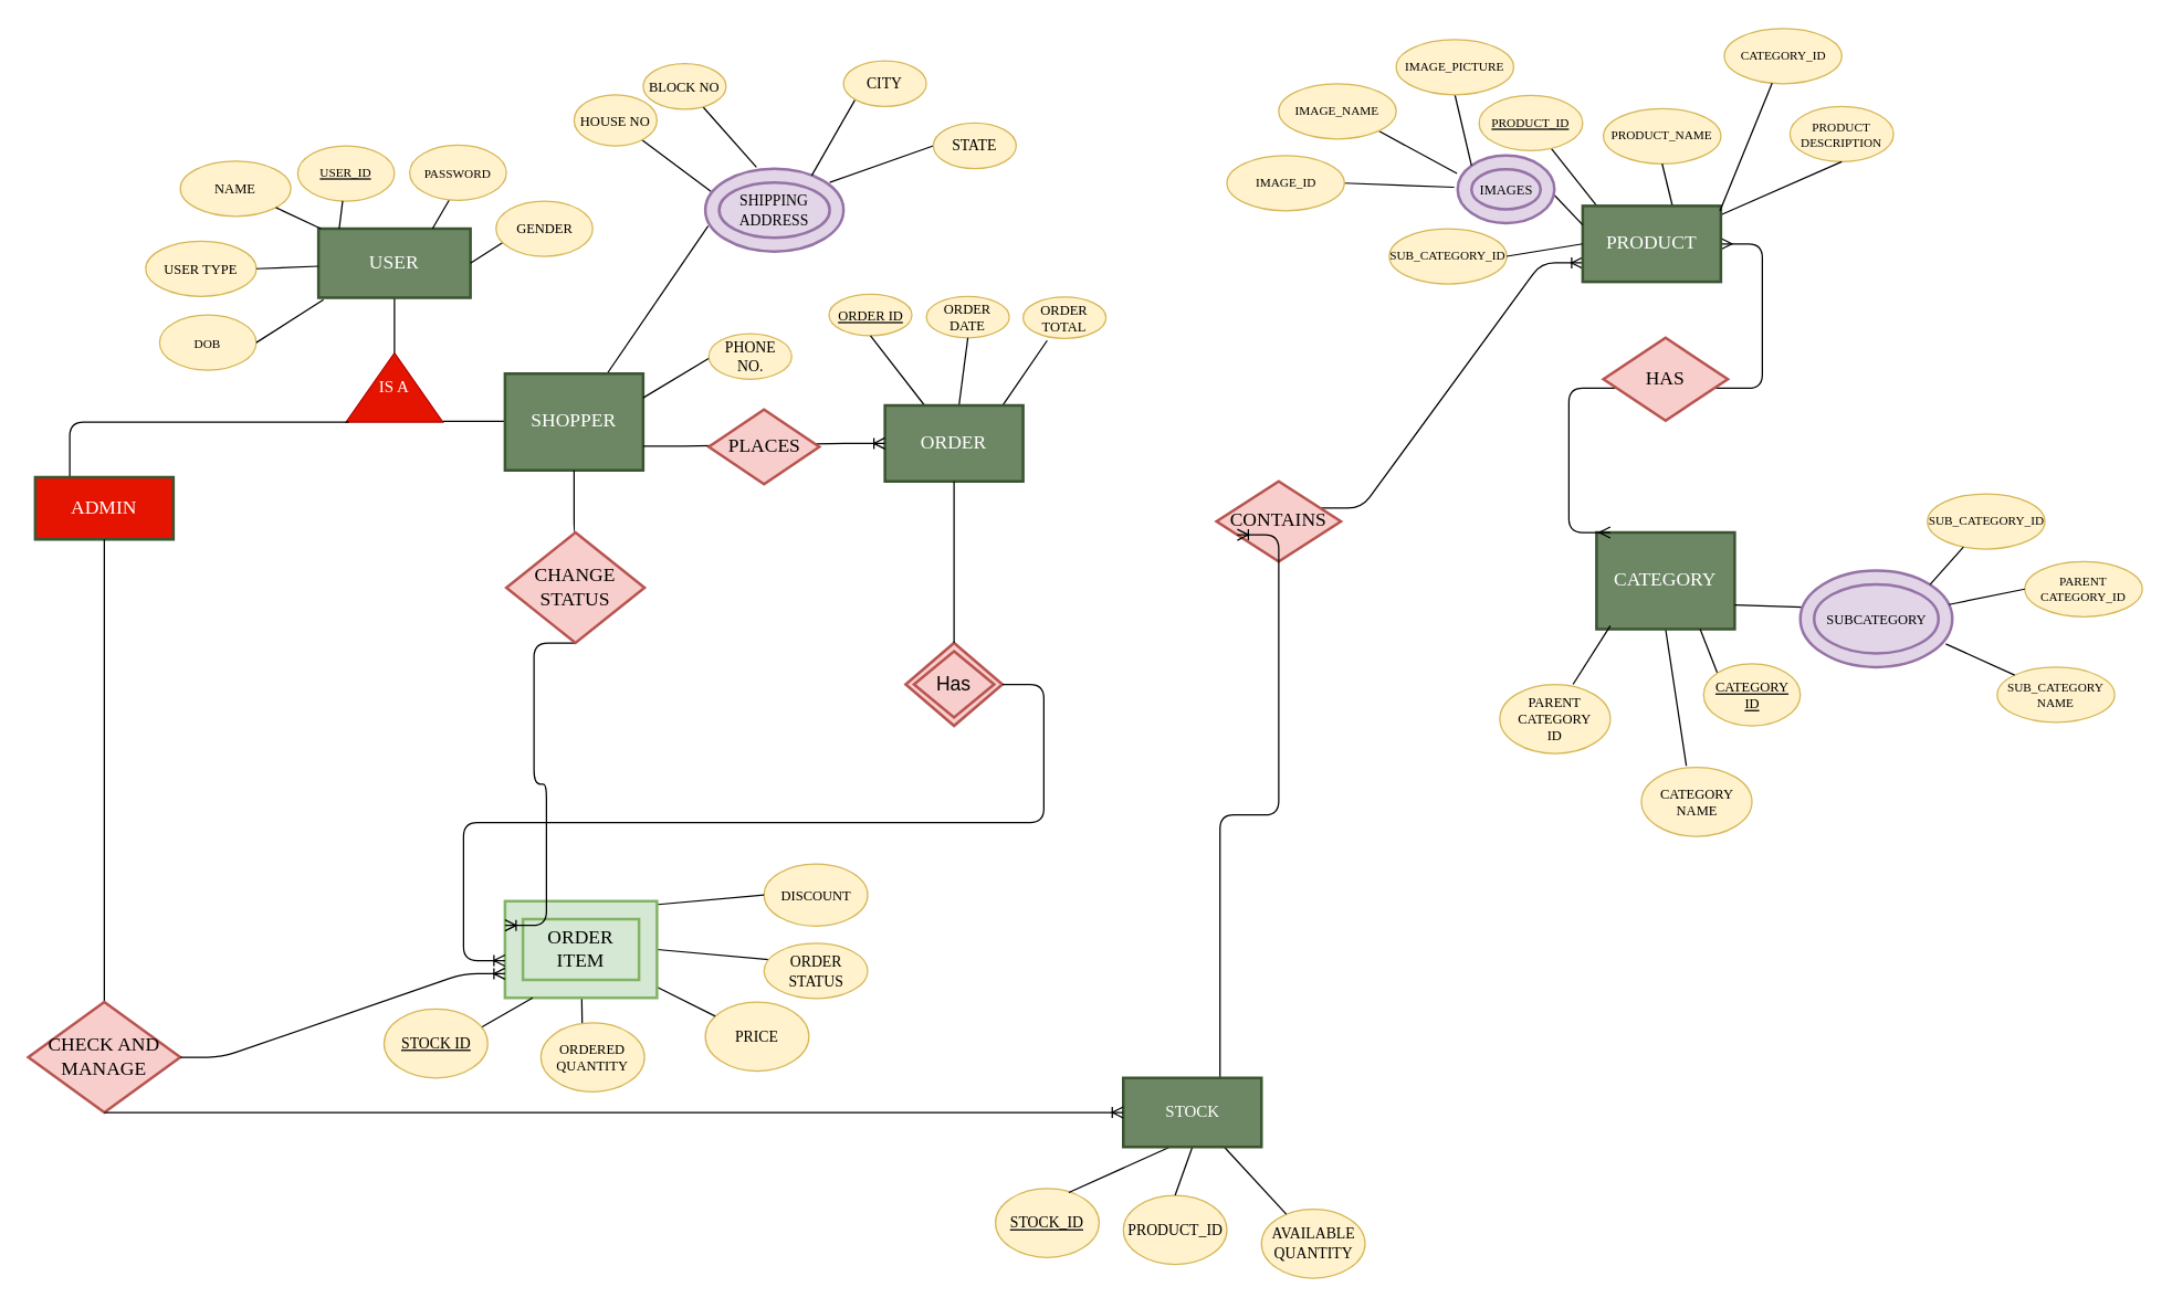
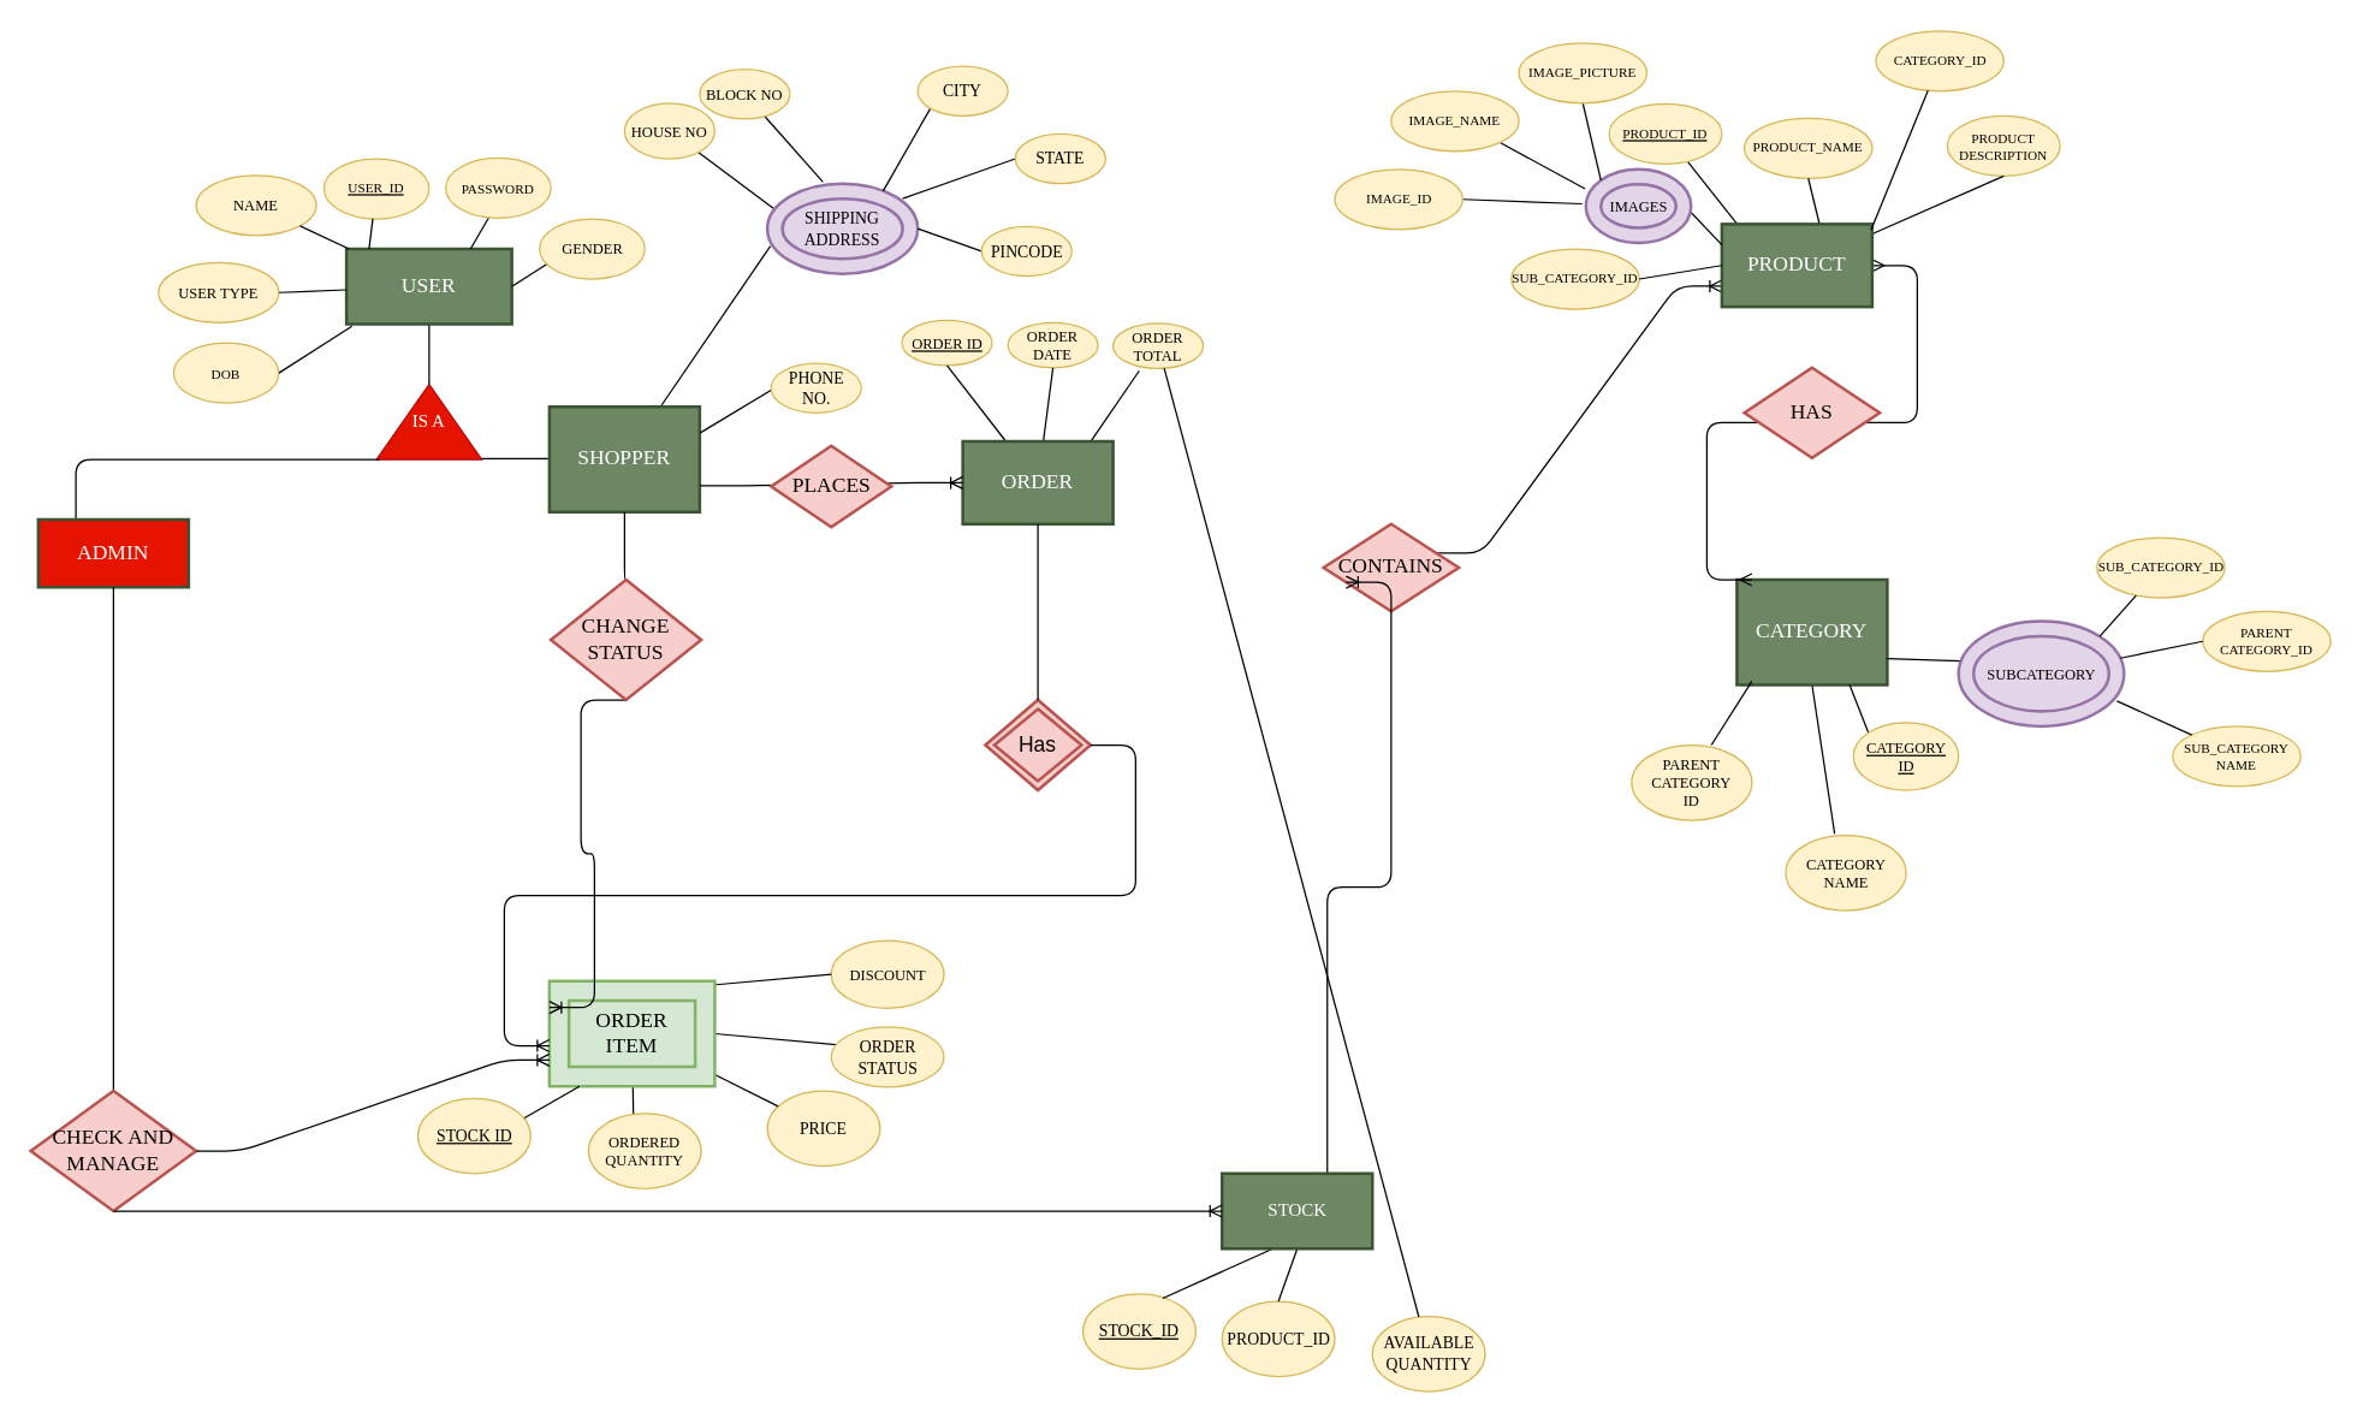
+ <mxCell id="23" value="" style="endArrow=none;html=1;fontFamily=Times New Roman;fontSize=11;exitX=1;exitY=0.5;exitDx=0;exitDy=0;entryX=0;entryY=0.5;entryDx=0;entryDy=0;" parent="1" source="20" edge="1" target="24"><mxGeometry width="50" height="50" relative="1" as="geometry"><mxPoint x="575" y="189.98" as="sourcePoint" /><mxPoint x="575" y="165" as="targetPoint" /></mxGeometry></mxCell>
+ <mxCell id="24" value="PINCODE" style="ellipse;whiteSpace=wrap;html=1;fontFamily=Times New Roman;fontSize=11;fillColor=#fff2cc;strokeColor=#d6b656;" parent="1" vertex="1"><mxGeometry x="652.5" y="150" width="60" height="33" as="geometry" /></mxCell>
- <mxCell id="59" value="" style="endArrow=none;html=1;fontFamily=Times New Roman;fontSize=12;" parent="1" source="56" target="75" edge="1"><mxGeometry width="50" height="50" relative="1" as="geometry"><mxPoint x="638.025" y="663" as="sourcePoint" /><mxPoint x="646" y="634" as="targetPoint" /></mxGeometry></mxCell>
+ <mxCell id="59" value="" style="endArrow=none;html=1;fontFamily=Times New Roman;fontSize=12;" parent="1" source="56" target="46" edge="1"><mxGeometry width="50" height="50" relative="1" as="geometry"><mxPoint x="638.025" y="663" as="sourcePoint" /><mxPoint x="646" y="634" as="targetPoint" /></mxGeometry></mxCell>
